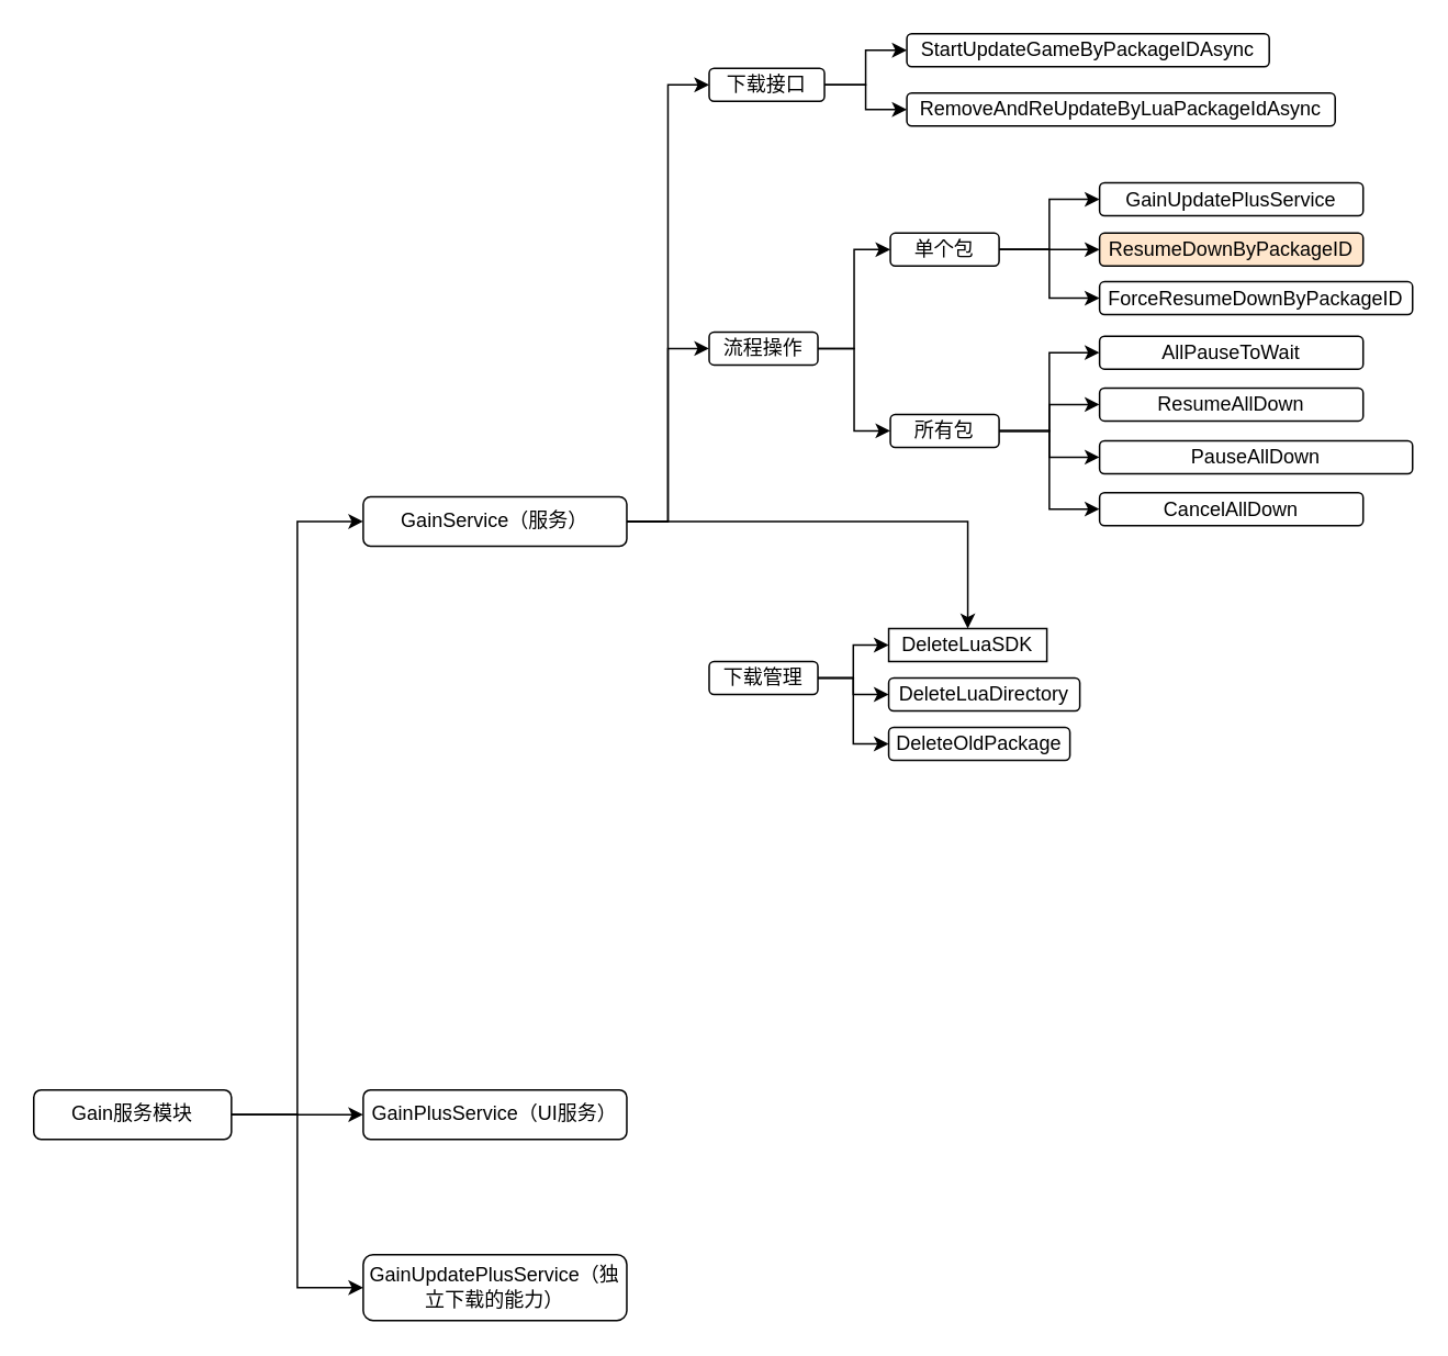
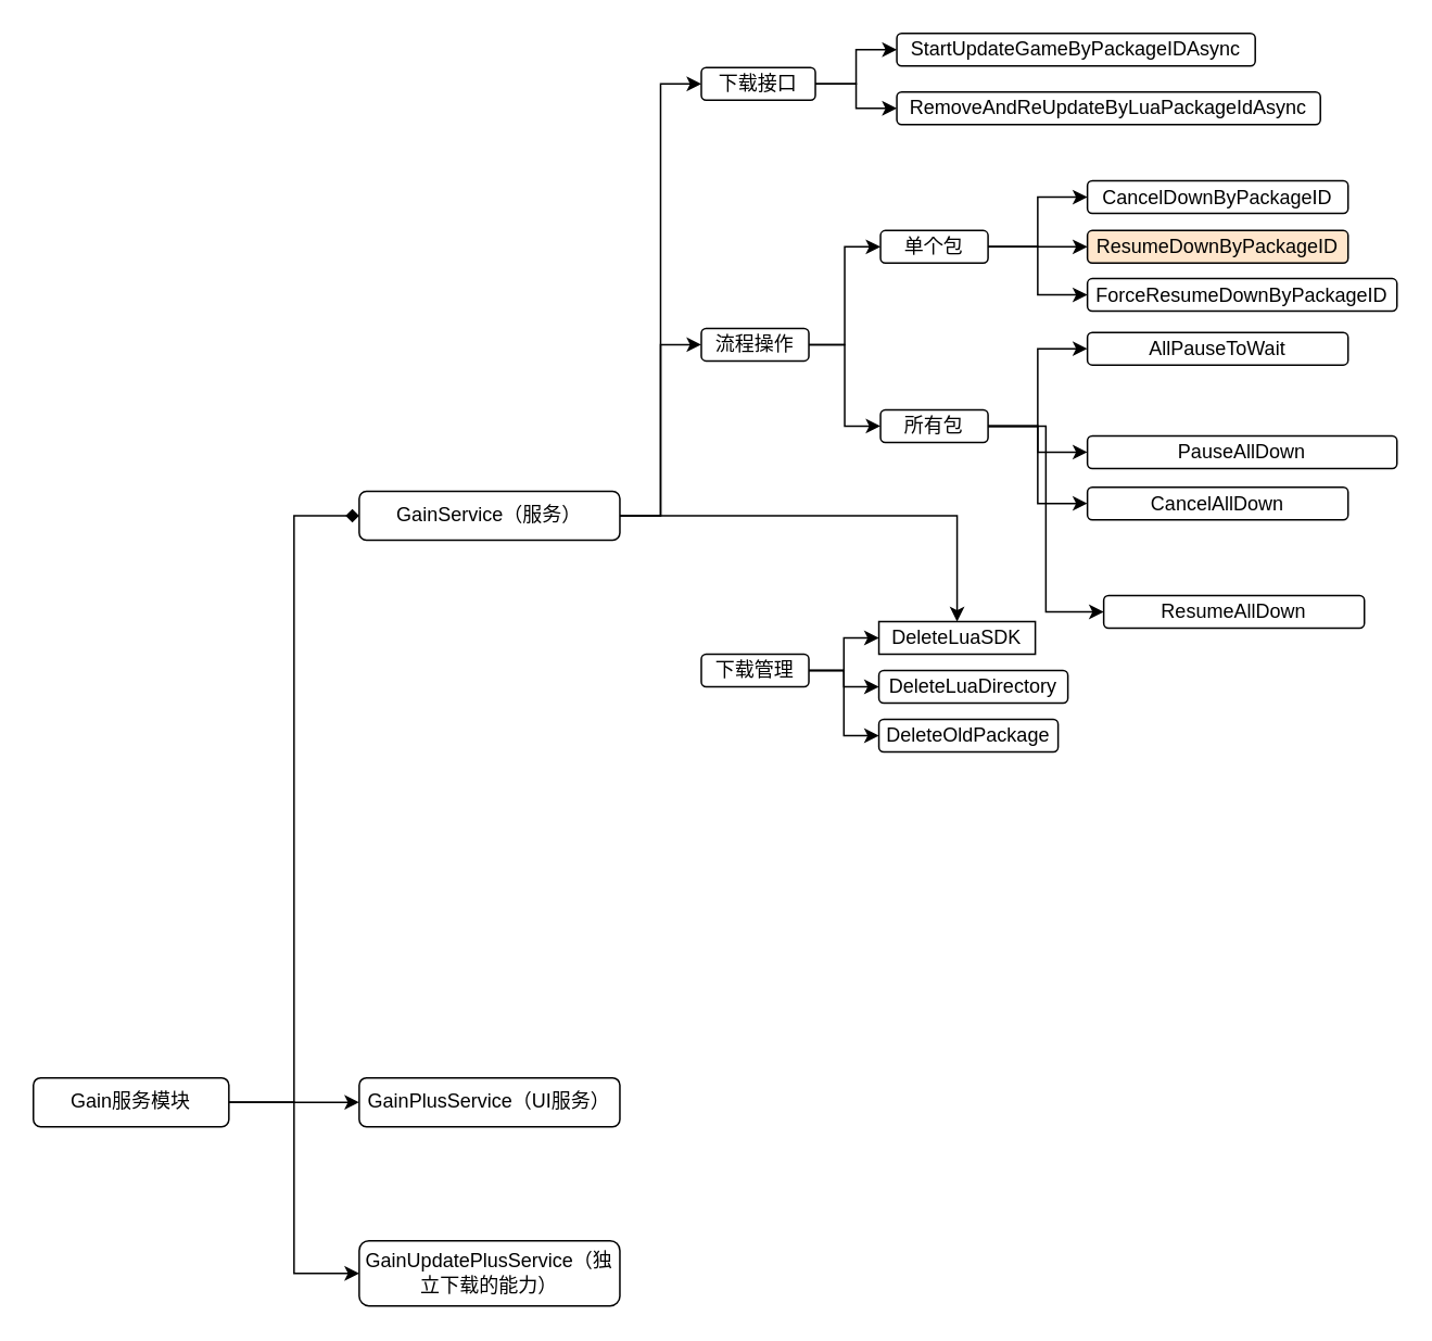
- <mxCell id="19" value="GainUpdatePlusService" style="rounded=1;whiteSpace=wrap;html=1;" vertex="1" parent="1"><mxGeometry x="667" y="110.5" width="160" height="20" as="geometry" /></mxCell>
+ <mxCell id="19" value="CancelDownByPackageID" style="rounded=1;whiteSpace=wrap;html=1;" vertex="1" parent="1"><mxGeometry x="667" y="110.5" width="160" height="20" as="geometry" /></mxCell>
- <mxCell id="33" value="ResumeAllDown" style="rounded=1;whiteSpace=wrap;html=1;" vertex="1" parent="1"><mxGeometry x="667" y="235" width="160" height="20" as="geometry" /></mxCell>
+ <mxCell id="33" value="ResumeAllDown" style="rounded=1;whiteSpace=wrap;html=1;" vertex="1" parent="1"><mxGeometry x="677" y="365" width="160" height="20" as="geometry" /></mxCell>
- <mxCell id="2" style="edgeStyle=orthogonalEdgeStyle;rounded=0;orthogonalLoop=1;jettySize=auto;html=1;entryX=0;entryY=0.5;entryDx=0;entryDy=0;" edge="1" parent="1" source="5" target="9"><mxGeometry relative="1" as="geometry" /></mxCell>
+ <mxCell id="2" style="edgeStyle=orthogonalEdgeStyle;rounded=0;orthogonalLoop=1;jettySize=auto;html=1;entryX=0;entryY=0.5;entryDx=0;entryDy=0;endArrow=diamond;" edge="1" parent="1" source="5" target="9"><mxGeometry relative="1" as="geometry" /></mxCell>
